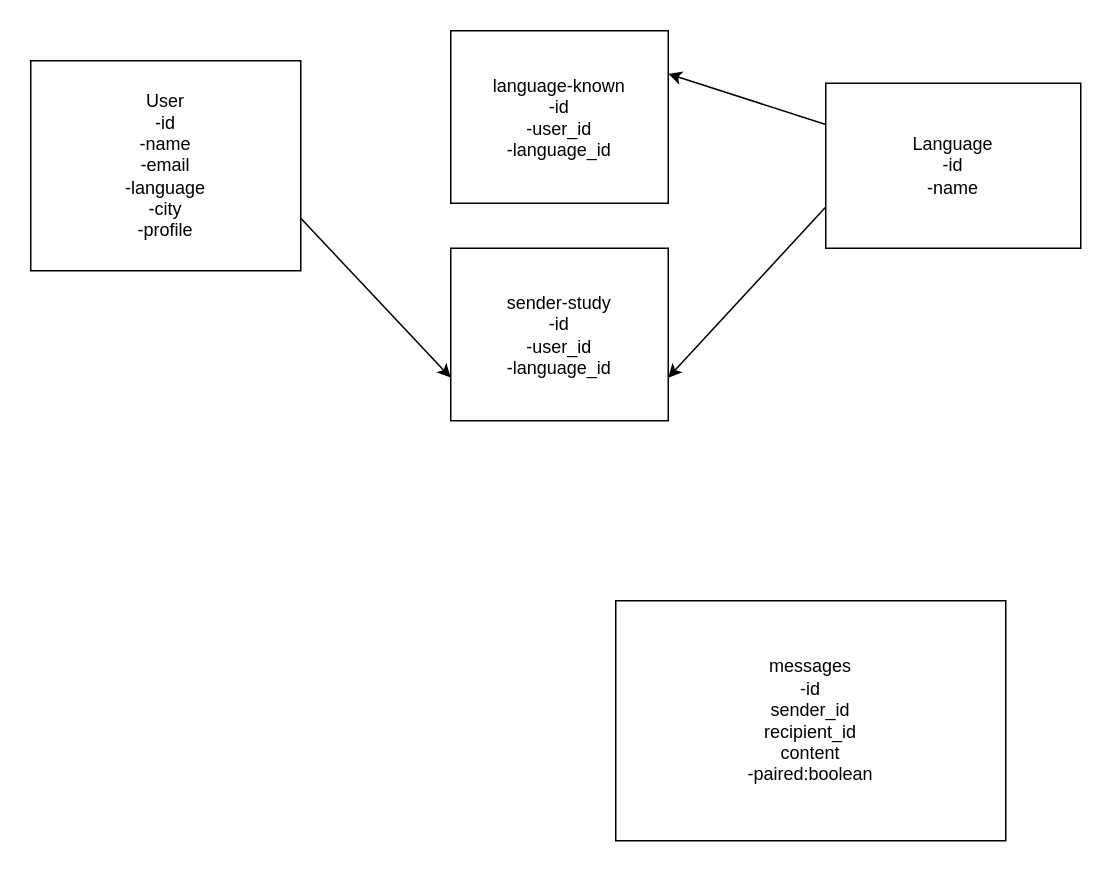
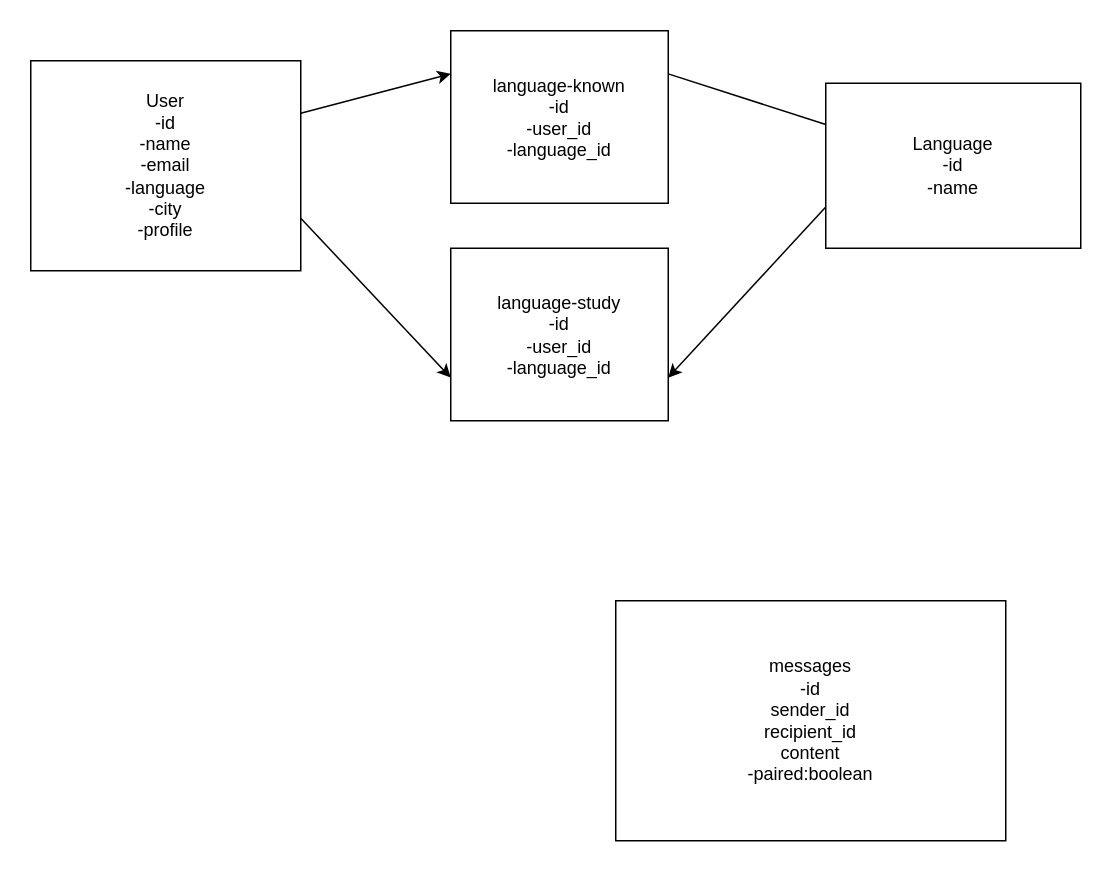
- <mxCell id="5" style="edgeStyle=none;html=1;exitX=0;exitY=0.25;exitDx=0;exitDy=0;entryX=1;entryY=0.25;entryDx=0;entryDy=0;" parent="1" source="7" target="8" edge="1"><mxGeometry relative="1" as="geometry" /></mxCell>
+ <mxCell id="5" style="edgeStyle=none;html=1;exitX=0;exitY=0.25;exitDx=0;exitDy=0;entryX=1;entryY=0.25;entryDx=0;entryDy=0;endArrow=none;" parent="1" source="7" target="8" edge="1"><mxGeometry relative="1" as="geometry" /></mxCell>
+ <mxCell id="2" style="edgeStyle=none;html=1;exitX=1;exitY=0.25;exitDx=0;exitDy=0;entryX=0;entryY=0.25;entryDx=0;entryDy=0;" parent="1" source="4" target="8" edge="1"><mxGeometry relative="1" as="geometry" /></mxCell>
- <mxCell id="9" value="sender-study&lt;br&gt;-id&lt;br&gt;-user_id&lt;br&gt;-language_id" style="whiteSpace=wrap;html=1;" parent="1" vertex="1"><mxGeometry x="300" y="165" width="145" height="115" as="geometry" /></mxCell>
+ <mxCell id="9" value="language-study&lt;br&gt;-id&lt;br&gt;-user_id&lt;br&gt;-language_id" style="whiteSpace=wrap;html=1;" parent="1" vertex="1"><mxGeometry x="300" y="165" width="145" height="115" as="geometry" /></mxCell>
